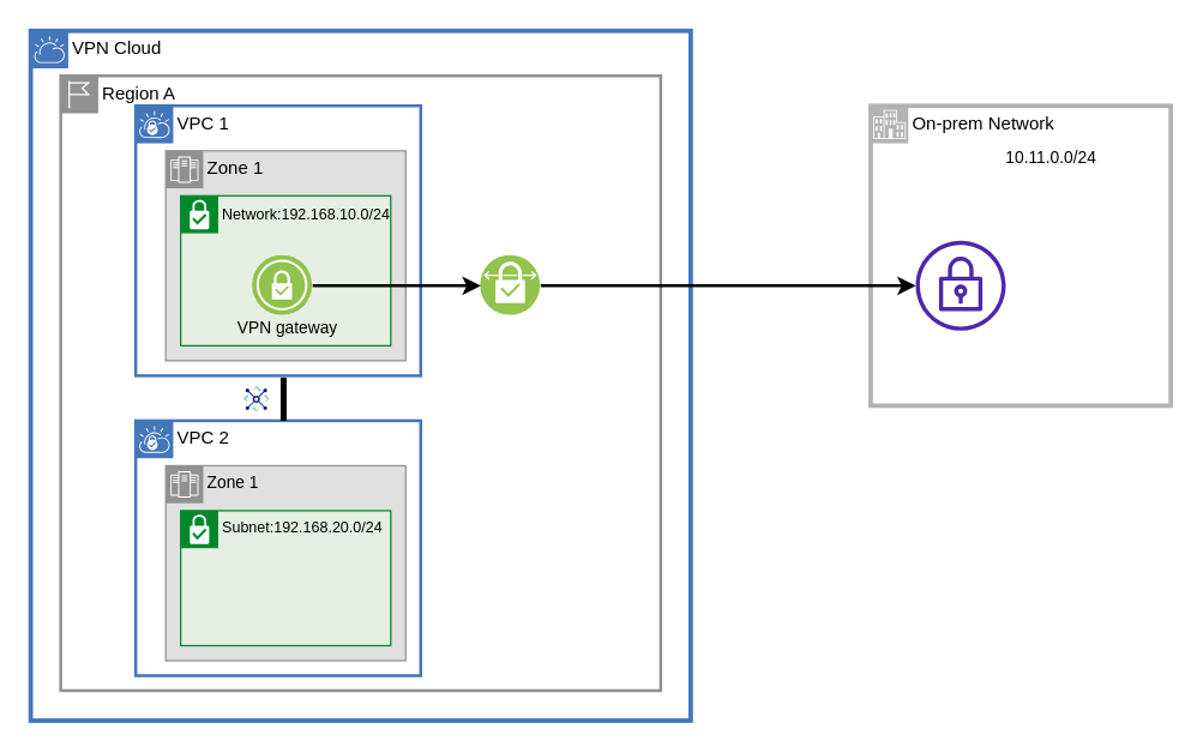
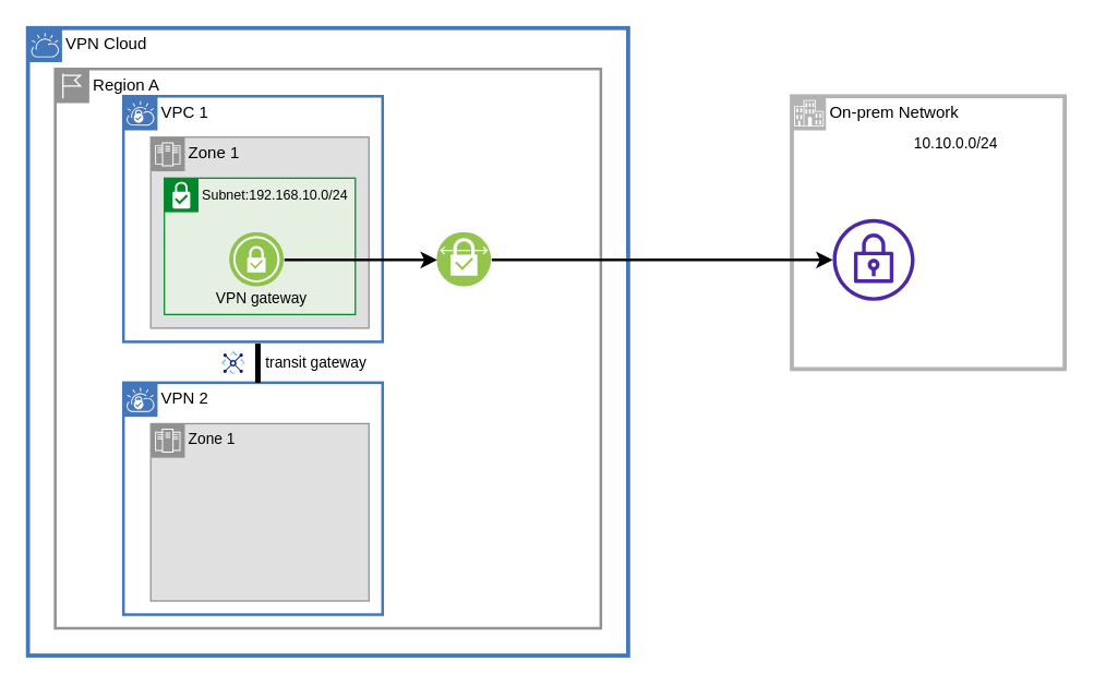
- <mxCell id="19" value="10.11.0.0/24" style="text;html=1;align=center;verticalAlign=middle;resizable=0;points=[];autosize=1;strokeColor=none;fillColor=none;fontSize=11;" vertex="1" parent="17"><mxGeometry x="80" y="20" width="80" height="30" as="geometry" /></mxCell>
+ <mxCell id="19" value="10.10.0.0/24" style="text;html=1;align=center;verticalAlign=middle;resizable=0;points=[];autosize=1;strokeColor=none;fillColor=none;fontSize=11;" vertex="1" parent="17"><mxGeometry x="80" y="20" width="80" height="30" as="geometry" /></mxCell>
- <mxCell id="6" value="&lt;font style=&quot;font-size: 10px;&quot;&gt;Network:192.168.10.0/24&lt;/font&gt;" style="shape=mxgraph.ibm.box;prType=subnet;fontStyle=0;verticalAlign=top;align=left;spacingLeft=32;spacingTop=4;fillColor=#E6F0E2;rounded=0;whiteSpace=wrap;html=1;strokeColor=#00882B;strokeWidth=1;dashed=0;container=1;spacing=-4;collapsible=0;expand=0;recursiveResize=0;" vertex="1" parent="5"><mxGeometry x="10" y="30" width="140" height="100" as="geometry" /></mxCell>
+ <mxCell id="6" value="&lt;font style=&quot;font-size: 10px;&quot;&gt;Subnet:192.168.10.0/24&lt;/font&gt;" style="shape=mxgraph.ibm.box;prType=subnet;fontStyle=0;verticalAlign=top;align=left;spacingLeft=32;spacingTop=4;fillColor=#E6F0E2;rounded=0;whiteSpace=wrap;html=1;strokeColor=#00882B;strokeWidth=1;dashed=0;container=1;spacing=-4;collapsible=0;expand=0;recursiveResize=0;" vertex="1" parent="5"><mxGeometry x="10" y="30" width="140" height="100" as="geometry" /></mxCell>
+ <mxCell id="16" value="&lt;font style=&quot;font-size: 11px;&quot;&gt;transit gateway&lt;/font&gt;" style="text;html=1;align=center;verticalAlign=middle;resizable=0;points=[];autosize=1;strokeColor=none;fillColor=none;fontSize=10;" vertex="1" parent="3"><mxGeometry x="141" y="200" width="100" height="30" as="geometry" /></mxCell>
- <mxCell id="9" value="VPC 2" style="shape=mxgraph.ibm.box;prType=vpc;fontStyle=0;verticalAlign=top;align=left;spacingLeft=32;spacingTop=4;fillColor=none;rounded=0;whiteSpace=wrap;html=1;strokeColor=#4376BB;strokeWidth=2;dashed=0;container=1;spacing=-4;collapsible=0;expand=0;recursiveResize=0;" vertex="1" parent="3"><mxGeometry x="50" y="230" width="190" height="170" as="geometry" /></mxCell>
+ <mxCell id="9" value="VPN 2" style="shape=mxgraph.ibm.box;prType=vpc;fontStyle=0;verticalAlign=top;align=left;spacingLeft=32;spacingTop=4;fillColor=none;rounded=0;whiteSpace=wrap;html=1;strokeColor=#4376BB;strokeWidth=2;dashed=0;container=1;spacing=-4;collapsible=0;expand=0;recursiveResize=0;" vertex="1" parent="3"><mxGeometry x="50" y="230" width="190" height="170" as="geometry" /></mxCell>
- <mxCell id="11" value="&lt;font style=&quot;font-size: 10px;&quot;&gt;Subnet:192.168.20.0/24&lt;/font&gt;" style="shape=mxgraph.ibm.box;prType=subnet;fontStyle=0;verticalAlign=top;align=left;spacingLeft=32;spacingTop=4;fillColor=#E6F0E2;rounded=0;whiteSpace=wrap;html=1;strokeColor=#00882B;strokeWidth=1;dashed=0;container=1;spacing=-4;collapsible=0;expand=0;recursiveResize=0;fontSize=11;" vertex="1" parent="10"><mxGeometry x="10" y="30" width="140" height="90" as="geometry" /></mxCell>
